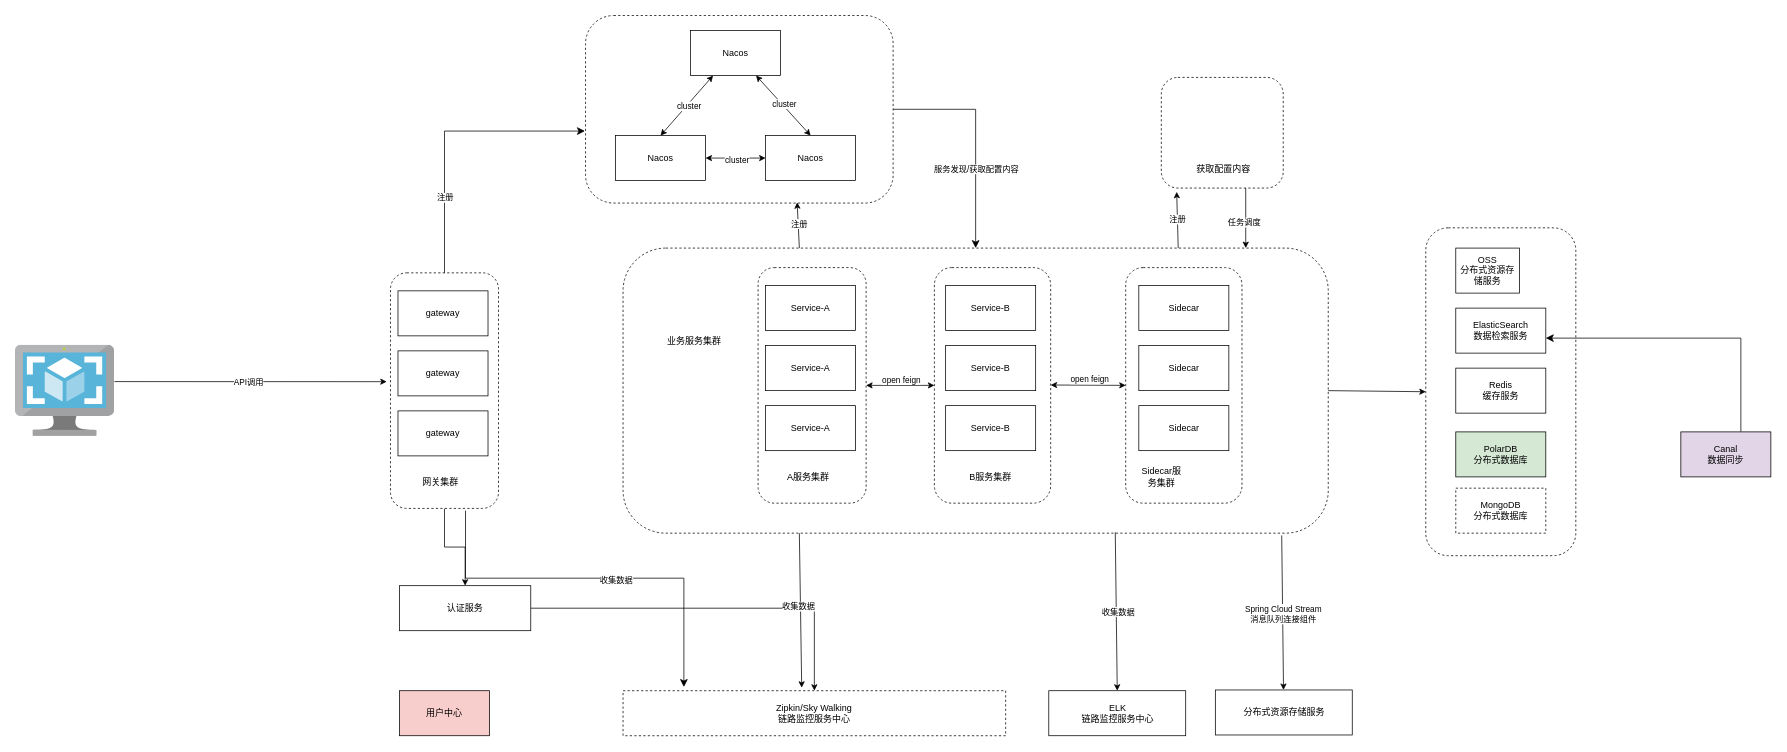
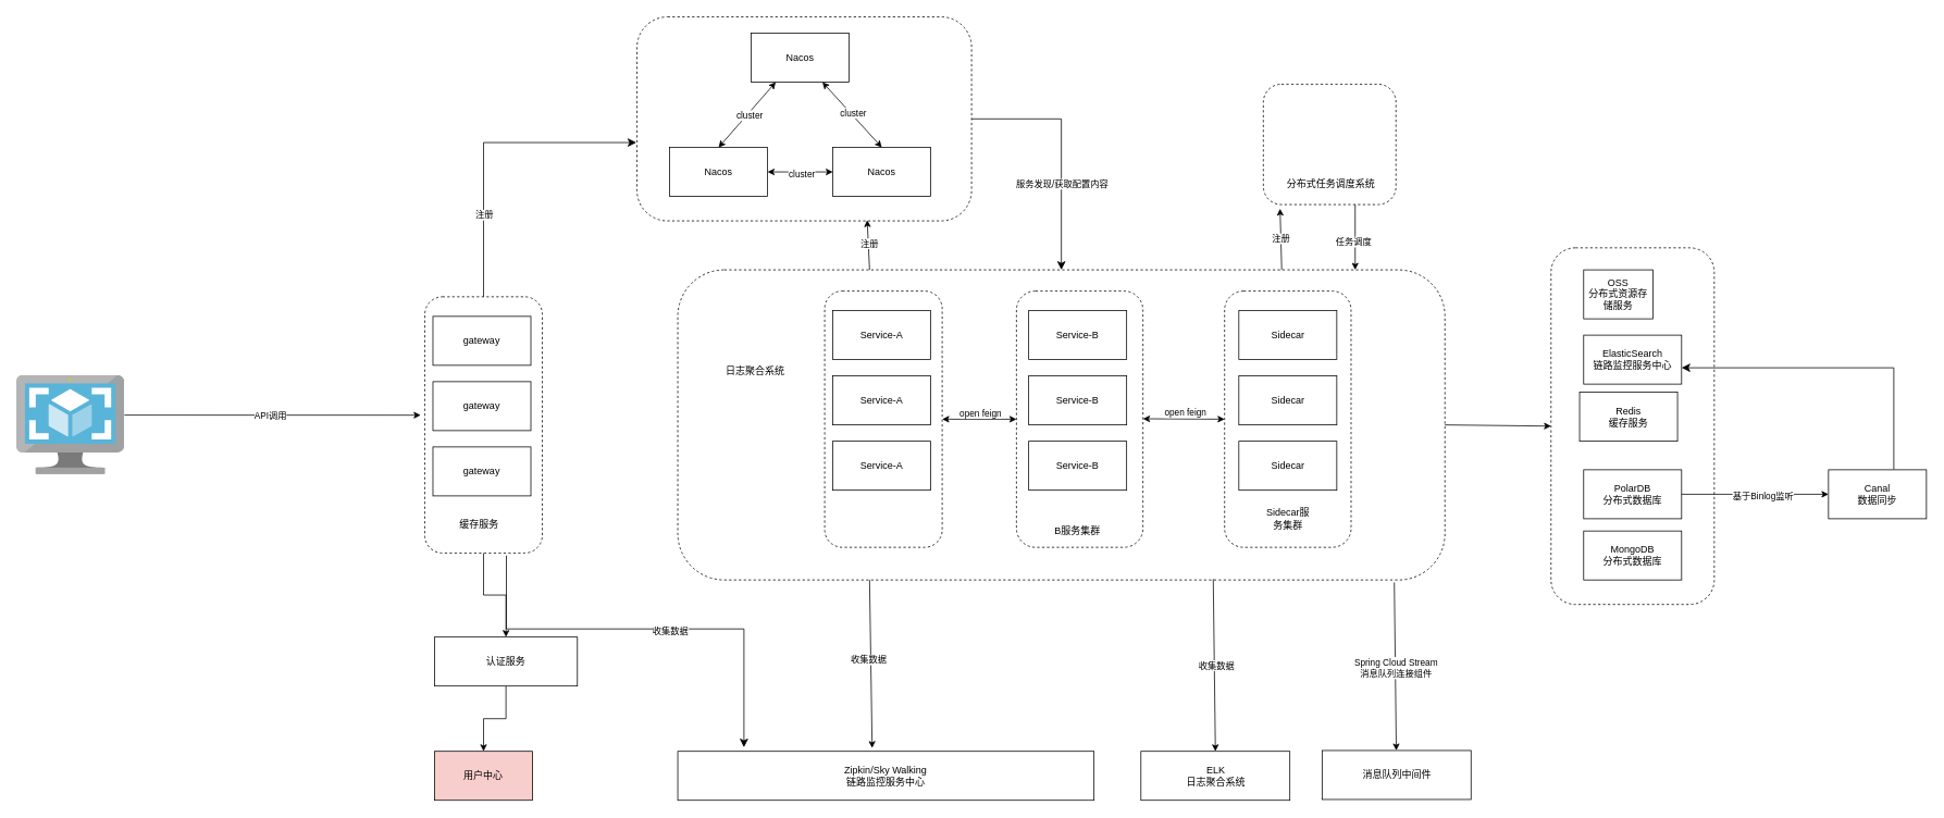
- <mxCell id="40" value="获取配置内容" style="text;html=1;align=center;verticalAlign=middle;whiteSpace=wrap;rounded=0;" vertex="1" parent="1"><mxGeometry x="1570" y="210" width="121.25" height="30" as="geometry" /></mxCell>
+ <mxCell id="40" value="分布式任务调度系统" style="text;html=1;align=center;verticalAlign=middle;whiteSpace=wrap;rounded=0;" vertex="1" parent="1"><mxGeometry x="1570" y="210" width="121.25" height="30" as="geometry" /></mxCell>
- <mxCell id="39" value="ElasticSearch&lt;div&gt;数据检索服务&lt;/div&gt;" style="rounded=0;whiteSpace=wrap;html=1;" vertex="1" parent="1"><mxGeometry x="1940" y="410" width="120" height="60" as="geometry" /></mxCell>
+ <mxCell id="39" value="ElasticSearch&lt;div&gt;链路监控服务中心&lt;/div&gt;" style="rounded=0;whiteSpace=wrap;html=1;" vertex="1" parent="1"><mxGeometry x="1940" y="410" width="120" height="60" as="geometry" /></mxCell>
- <mxCell id="27" value="业务服务集群" style="text;html=1;align=center;verticalAlign=middle;whiteSpace=wrap;rounded=0;" vertex="1" parent="1"><mxGeometry x="880" y="430" width="90" height="50" as="geometry" /></mxCell>
+ <mxCell id="27" value="日志聚合系统" style="text;html=1;align=center;verticalAlign=middle;whiteSpace=wrap;rounded=0;" vertex="1" parent="1"><mxGeometry x="880" y="430" width="90" height="50" as="geometry" /></mxCell>
- <mxCell id="38" value="Redis&lt;div&gt;缓存服务&lt;/div&gt;" style="rounded=0;whiteSpace=wrap;html=1;" vertex="1" parent="1"><mxGeometry x="1940" y="490" width="120" height="60" as="geometry" /></mxCell>
+ <mxCell id="38" value="Redis&lt;div&gt;缓存服务&lt;/div&gt;" style="rounded=0;whiteSpace=wrap;html=1;" vertex="1" parent="1"><mxGeometry x="1935" y="480" width="120" height="60" as="geometry" /></mxCell>
- <mxCell id="37" value="PolarDB&lt;br&gt;分布式数据库" style="rounded=0;whiteSpace=wrap;html=1;fillColor=#d5e8d4;" vertex="1" parent="1"><mxGeometry x="1940" y="575" width="120" height="60" as="geometry" /></mxCell>
+ <mxCell id="37" value="PolarDB&lt;br&gt;分布式数据库" style="rounded=0;whiteSpace=wrap;html=1;" vertex="1" parent="1"><mxGeometry x="1940" y="575" width="120" height="60" as="geometry" /></mxCell>
+ <mxCell id="59" value="" style="endArrow=classic;html=1;rounded=0;exitX=1;exitY=0.5;exitDx=0;exitDy=0;entryX=0;entryY=0.5;entryDx=0;entryDy=0;" edge="1" parent="1" source="37" target="58"><mxGeometry width="50" height="50" relative="1" as="geometry"><mxPoint x="2170" y="530" as="sourcePoint" /><mxPoint x="2220" y="480" as="targetPoint" /></mxGeometry></mxCell>
+ <mxCell id="60" value="基于Binlog监听" style="edgeLabel;html=1;align=center;verticalAlign=middle;resizable=0;points=[];" vertex="1" connectable="0" parent="59"><mxGeometry x="0.1" y="-2" relative="1" as="geometry"><mxPoint as="offset" /></mxGeometry></mxCell>
- <mxCell id="58" value="Canal&lt;div&gt;数据同步&lt;/div&gt;" style="rounded=0;whiteSpace=wrap;html=1;fillColor=#e1d5e7;" vertex="1" parent="1"><mxGeometry x="2240" y="575" width="120" height="60" as="geometry" /></mxCell>
+ <mxCell id="58" value="Canal&lt;div&gt;数据同步&lt;/div&gt;" style="rounded=0;whiteSpace=wrap;html=1;" vertex="1" parent="1"><mxGeometry x="2240" y="575" width="120" height="60" as="geometry" /></mxCell>
- <mxCell id="25" value="A服务集群" style="text;html=1;align=center;verticalAlign=middle;whiteSpace=wrap;rounded=0;" vertex="1" parent="1"><mxGeometry x="1047" y="620" width="60" height="30" as="geometry" /></mxCell>
- <mxCell id="26" value="B服务集群" style="text;html=1;align=center;verticalAlign=middle;whiteSpace=wrap;rounded=0;" vertex="1" parent="1"><mxGeometry x="1290" y="620" width="60" height="30" as="geometry" /></mxCell>
+ <mxCell id="26" value="B服务集群" style="text;html=1;align=center;verticalAlign=middle;whiteSpace=wrap;rounded=0;" vertex="1" parent="1"><mxGeometry x="1290" y="635" width="60" height="30" as="geometry" /></mxCell>
- <mxCell id="32" value="Sidecar服务集群" style="text;html=1;align=center;verticalAlign=middle;whiteSpace=wrap;rounded=0;" vertex="1" parent="1"><mxGeometry x="1517.5" y="620" width="60" height="30" as="geometry" /></mxCell>
+ <mxCell id="32" value="Sidecar服务集群" style="text;html=1;align=center;verticalAlign=middle;whiteSpace=wrap;rounded=0;" vertex="1" parent="1"><mxGeometry x="1547.5" y="620" width="60" height="30" as="geometry" /></mxCell>
- <mxCell id="49" value="网关集群" style="text;html=1;align=center;verticalAlign=middle;whiteSpace=wrap;rounded=0;" vertex="1" parent="1"><mxGeometry x="557" y="627" width="60" height="30" as="geometry" /></mxCell>
+ <mxCell id="49" value="缓存服务" style="text;html=1;align=center;verticalAlign=middle;whiteSpace=wrap;rounded=0;" vertex="1" parent="1"><mxGeometry x="557" y="627" width="60" height="30" as="geometry" /></mxCell>
- <mxCell id="36" value="MongoDB&lt;br&gt;分布式数据库" style="rounded=0;whiteSpace=wrap;html=1;dashed=1;" vertex="1" parent="1"><mxGeometry x="1940" y="650" width="120" height="60" as="geometry" /></mxCell>
+ <mxCell id="36" value="MongoDB&lt;br&gt;分布式数据库" style="rounded=0;whiteSpace=wrap;html=1;" vertex="1" parent="1"><mxGeometry x="1940" y="650" width="120" height="60" as="geometry" /></mxCell>
- <mxCell id="50" value="" style="edgeStyle=orthogonalEdgeStyle;rounded=0;orthogonalLoop=1;jettySize=auto;html=1;" edge="1" parent="1" source="51" target="53"><mxGeometry relative="1" as="geometry" /></mxCell>
+ <mxCell id="50" value="" style="edgeStyle=orthogonalEdgeStyle;rounded=0;orthogonalLoop=1;jettySize=auto;html=1;" edge="1" parent="1" source="51" target="52"><mxGeometry relative="1" as="geometry" /></mxCell>
- <mxCell id="55" value="分布式资源存储服务" style="rounded=0;whiteSpace=wrap;html=1;" vertex="1" parent="1"><mxGeometry x="1619.5" y="919" width="182.5" height="60" as="geometry" /></mxCell>
+ <mxCell id="55" value="消息队列中间件" style="rounded=0;whiteSpace=wrap;html=1;" vertex="1" parent="1"><mxGeometry x="1619.5" y="919" width="182.5" height="60" as="geometry" /></mxCell>
- <mxCell id="53" value="Zipkin/Sky Walking&lt;div&gt;链路监控服务中心&lt;/div&gt;" style="rounded=0;whiteSpace=wrap;html=1;dashed=1;" vertex="1" parent="1"><mxGeometry x="830" y="920" width="510" height="60" as="geometry" /></mxCell>
+ <mxCell id="53" value="Zipkin/Sky Walking&lt;div&gt;链路监控服务中心&lt;/div&gt;" style="rounded=0;whiteSpace=wrap;html=1;" vertex="1" parent="1"><mxGeometry x="830" y="920" width="510" height="60" as="geometry" /></mxCell>
- <mxCell id="54" value="ELK&lt;div&gt;链路监控服务中心&lt;/div&gt;" style="rounded=0;whiteSpace=wrap;html=1;" vertex="1" parent="1"><mxGeometry x="1397.5" y="920" width="182.5" height="60" as="geometry" /></mxCell>
+ <mxCell id="54" value="ELK&lt;div&gt;日志聚合系统&lt;/div&gt;" style="rounded=0;whiteSpace=wrap;html=1;" vertex="1" parent="1"><mxGeometry x="1397.5" y="920" width="182.5" height="60" as="geometry" /></mxCell>
